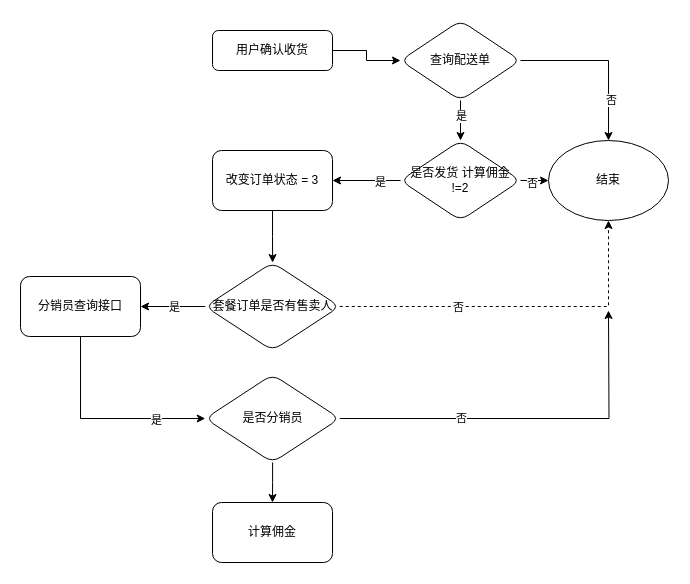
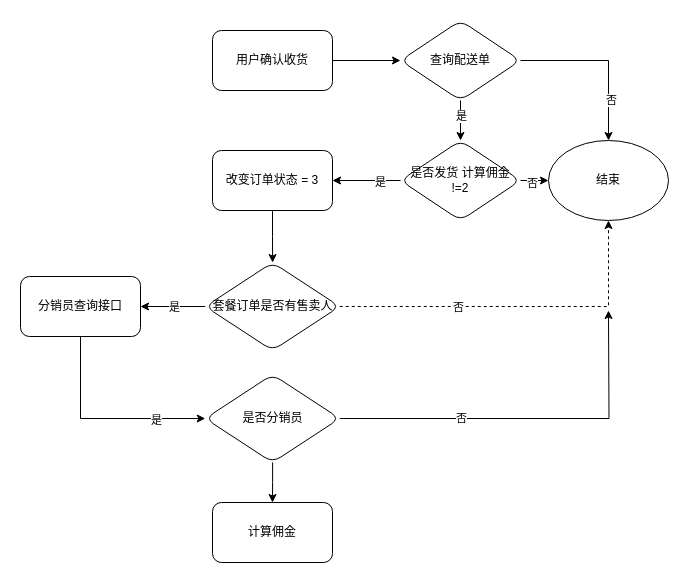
- <mxCell id="3" value="用户确认收货" style="rounded=1;whiteSpace=wrap;html=1;" vertex="1" parent="1"><mxGeometry x="212" y="30" width="120" height="40" as="geometry" /></mxCell>
+ <mxCell id="3" value="用户确认收货" style="rounded=1;whiteSpace=wrap;html=1;" vertex="1" parent="1"><mxGeometry x="212" y="30" width="120" height="60" as="geometry" /></mxCell>
